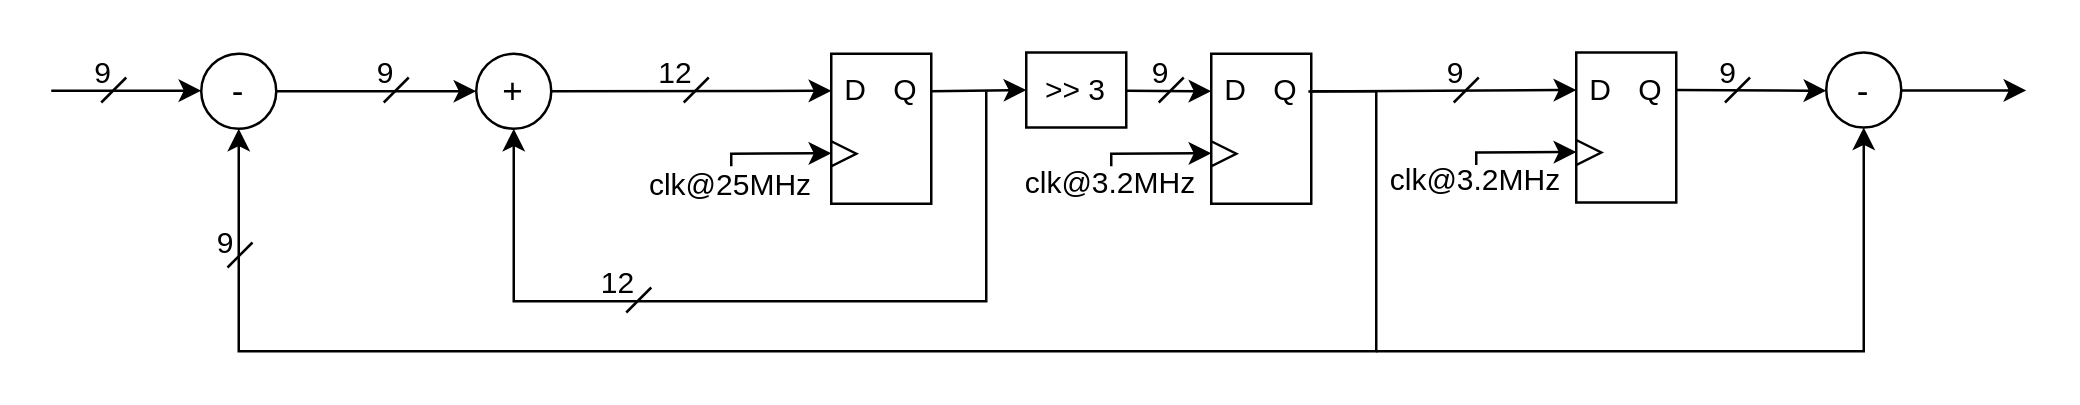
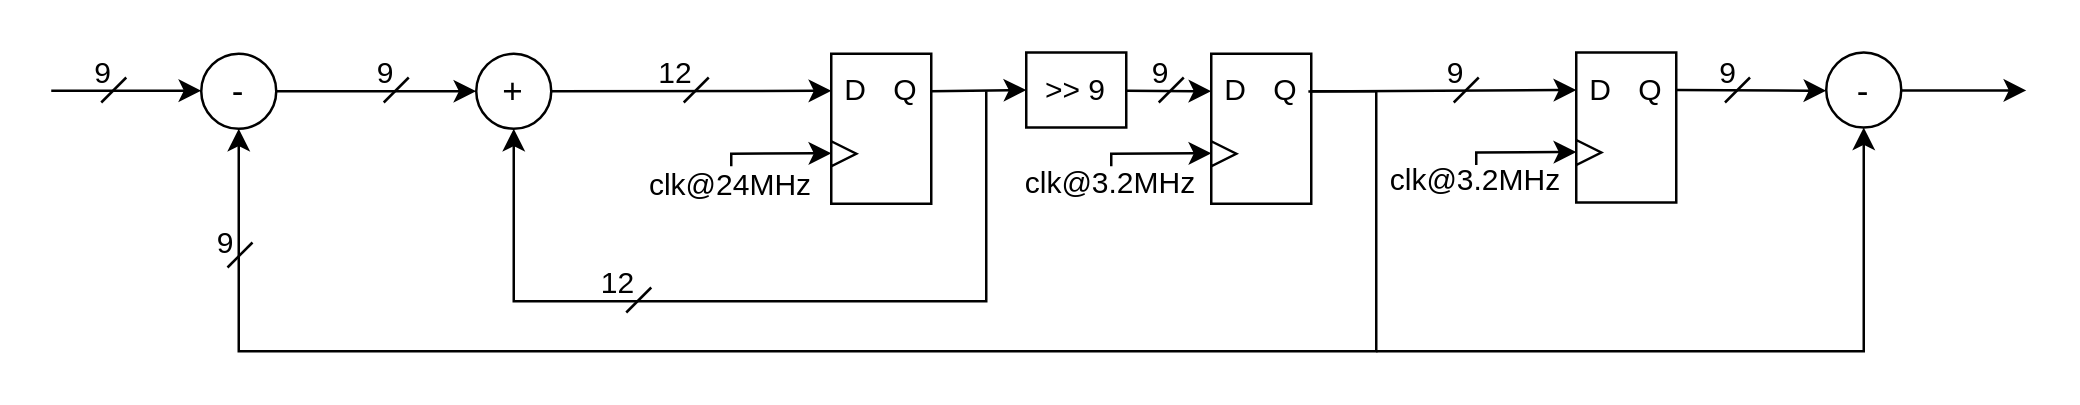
- <mxCell id="42" value="&amp;gt;&amp;gt; 3" style="rounded=0;whiteSpace=wrap;html=1;" vertex="1" parent="1"><mxGeometry x="410" y="20.5" width="40" height="30" as="geometry" /></mxCell>
+ <mxCell id="42" value="&amp;gt;&amp;gt; 9" style="rounded=0;whiteSpace=wrap;html=1;" vertex="1" parent="1"><mxGeometry x="410" y="20.5" width="40" height="30" as="geometry" /></mxCell>
- <mxCell id="8" value="clk@25MHz" style="text;html=1;align=center;verticalAlign=middle;whiteSpace=wrap;rounded=0;" vertex="1" parent="1"><mxGeometry x="242" y="66" width="100" height="16.5" as="geometry" /></mxCell>
+ <mxCell id="8" value="clk@24MHz" style="text;html=1;align=center;verticalAlign=middle;whiteSpace=wrap;rounded=0;" vertex="1" parent="1"><mxGeometry x="242" y="66" width="100" height="16.5" as="geometry" /></mxCell>
